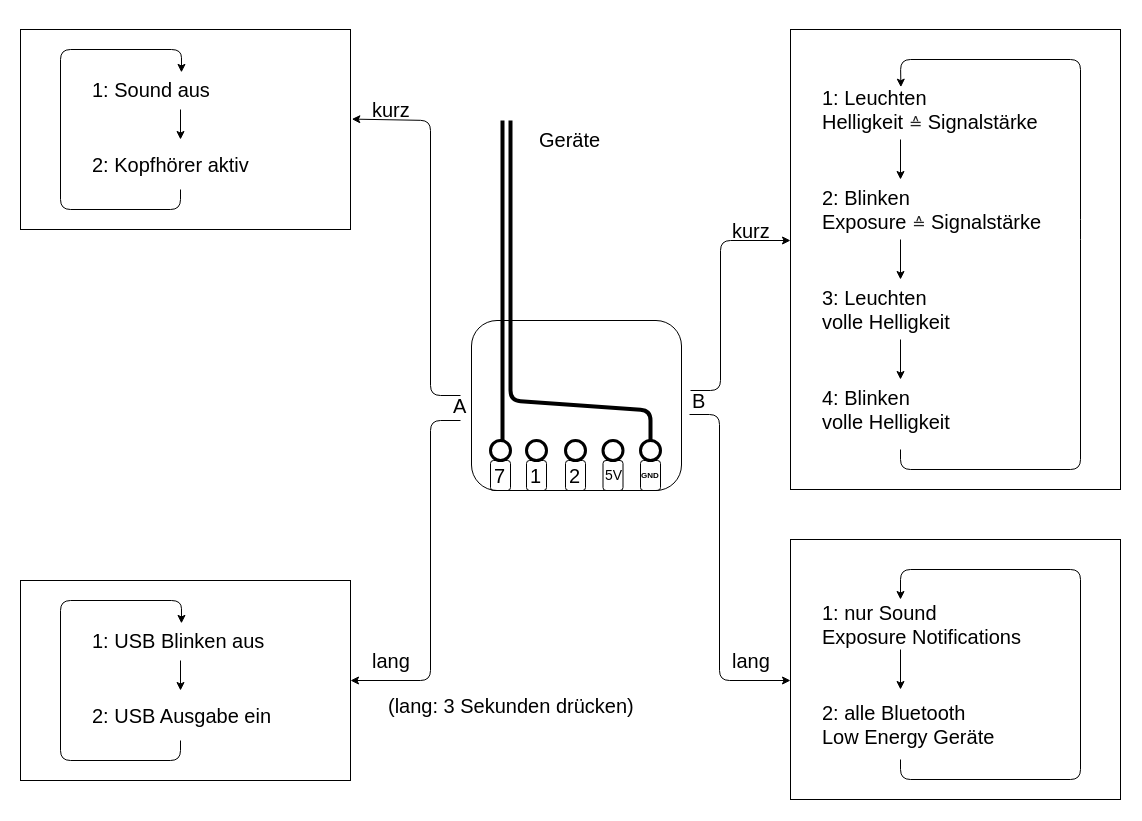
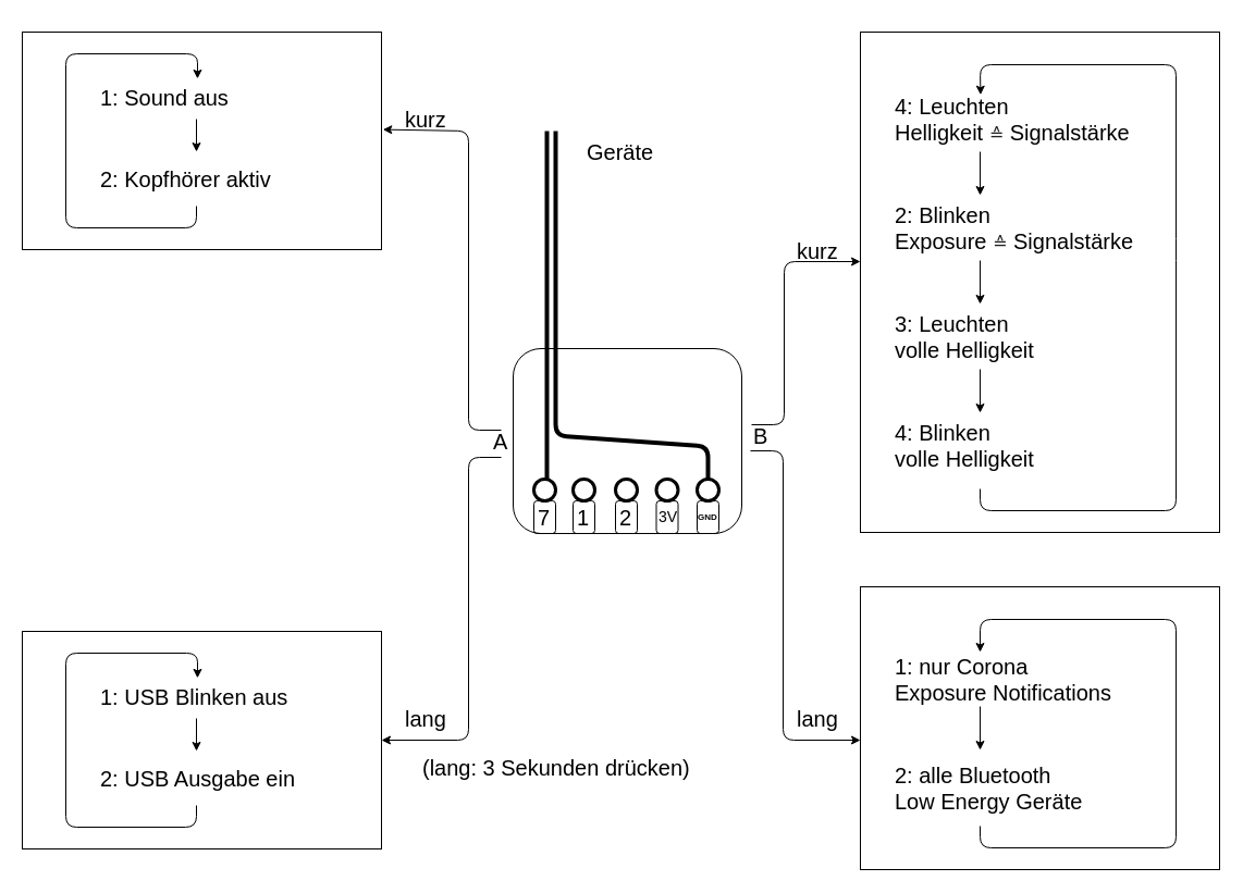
- <mxCell id="5" value="&lt;font style=&quot;font-size: 20px&quot;&gt;1: Leuchten&lt;br&gt;Helligkeit&amp;nbsp;&lt;span style=&quot;color: rgb(34 , 34 , 34) ; font-family: &amp;#34;arial&amp;#34; , sans-serif ; font-size: 16px ; background-color: rgb(255 , 255 , 255)&quot;&gt;≙&lt;/span&gt;&amp;nbsp;Signalstärke&lt;/font&gt;" style="text;html=1;strokeColor=none;fillColor=none;align=left;verticalAlign=middle;whiteSpace=wrap;rounded=0;" parent="1" vertex="1"><mxGeometry x="820" y="89" width="240" height="40" as="geometry" /></mxCell>
+ <mxCell id="5" value="&lt;font style=&quot;font-size: 20px&quot;&gt;4: Leuchten&lt;br&gt;Helligkeit&amp;nbsp;&lt;span style=&quot;color: rgb(34 , 34 , 34) ; font-family: &amp;#34;arial&amp;#34; , sans-serif ; font-size: 16px ; background-color: rgb(255 , 255 , 255)&quot;&gt;≙&lt;/span&gt;&amp;nbsp;Signalstärke&lt;/font&gt;" style="text;html=1;strokeColor=none;fillColor=none;align=left;verticalAlign=middle;whiteSpace=wrap;rounded=0;" parent="1" vertex="1"><mxGeometry x="820" y="89" width="240" height="40" as="geometry" /></mxCell>
- <mxCell id="52" value="&lt;font style=&quot;font-size: 14px&quot;&gt;5V&lt;/font&gt;" style="text;html=1;strokeColor=none;fillColor=none;align=left;verticalAlign=middle;whiteSpace=wrap;rounded=0;" parent="1" vertex="1"><mxGeometry x="602.5" y="465" width="10" height="20" as="geometry" /></mxCell>
+ <mxCell id="52" value="&lt;font style=&quot;font-size: 14px&quot;&gt;3V&lt;/font&gt;" style="text;html=1;strokeColor=none;fillColor=none;align=left;verticalAlign=middle;whiteSpace=wrap;rounded=0;" parent="1" vertex="1"><mxGeometry x="602.5" y="465" width="10" height="20" as="geometry" /></mxCell>
- <mxCell id="15" value="&lt;span style=&quot;font-size: 20px&quot;&gt;1: nur Sound&amp;nbsp;&lt;br&gt;Exposure Notifications&lt;/span&gt;" style="text;html=1;strokeColor=none;fillColor=none;align=left;verticalAlign=middle;whiteSpace=wrap;rounded=0;" parent="1" vertex="1"><mxGeometry x="820" y="599" width="240" height="50" as="geometry" /></mxCell>
+ <mxCell id="15" value="&lt;span style=&quot;font-size: 20px&quot;&gt;1: nur Corona&amp;nbsp;&lt;br&gt;Exposure Notifications&lt;/span&gt;" style="text;html=1;strokeColor=none;fillColor=none;align=left;verticalAlign=middle;whiteSpace=wrap;rounded=0;" parent="1" vertex="1"><mxGeometry x="820" y="599" width="240" height="50" as="geometry" /></mxCell>
